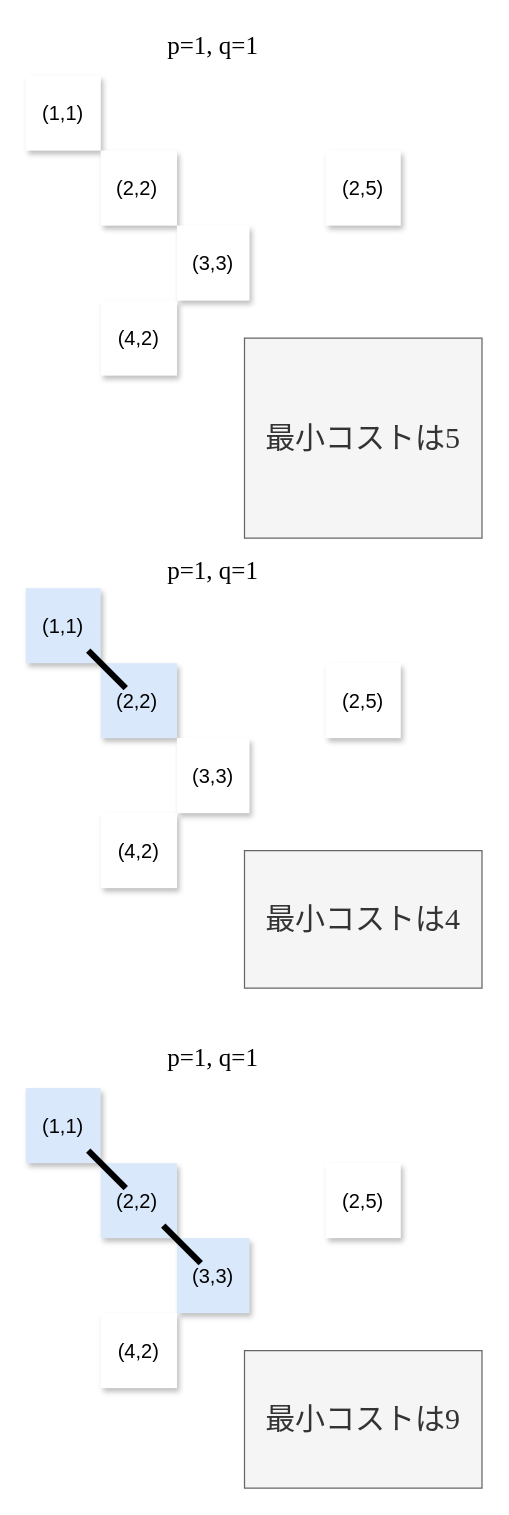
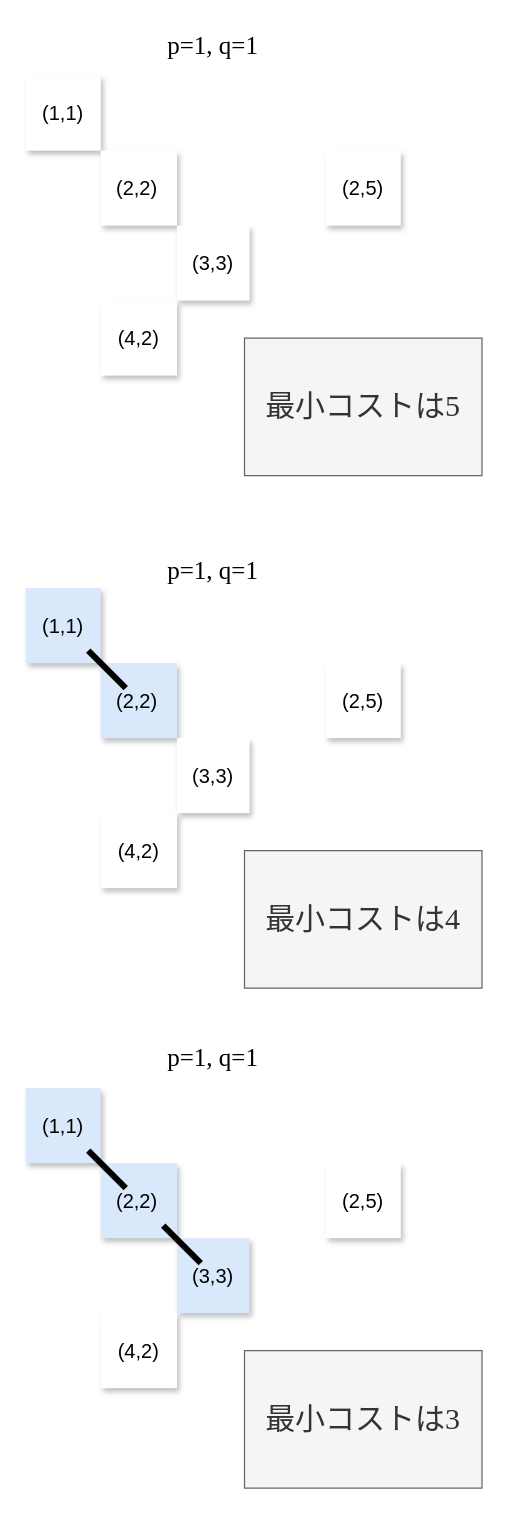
- <mxCell id="7" value="最小コストは5" style="text;html=1;align=center;verticalAlign=middle;whiteSpace=wrap;rounded=0;fontSize=24;fontFamily=メイリオ;fontSource=https%3A%2F%2Ffonts.googleapis.com%2Fcss%3Ffamily%3D%25E3%2583%25A1%25E3%2582%25A4%25E3%2583%25AA%25E3%2582%25AA;fillColor=#f5f5f5;fontColor=#333333;strokeColor=#666666;" vertex="1" parent="1"><mxGeometry x="195" y="270" width="190" height="160" as="geometry" /></mxCell>
+ <mxCell id="7" value="最小コストは5" style="text;html=1;align=center;verticalAlign=middle;whiteSpace=wrap;rounded=0;fontSize=24;fontFamily=メイリオ;fontSource=https%3A%2F%2Ffonts.googleapis.com%2Fcss%3Ffamily%3D%25E3%2583%25A1%25E3%2582%25A4%25E3%2583%25AA%25E3%2582%25AA;fillColor=#f5f5f5;fontColor=#333333;strokeColor=#666666;" vertex="1" parent="1"><mxGeometry x="195" y="270" width="190" height="110" as="geometry" /></mxCell>
- <mxCell id="20" value="最小コストは9" style="text;html=1;align=center;verticalAlign=middle;whiteSpace=wrap;rounded=0;fontSize=24;fontFamily=メイリオ;fontSource=https%3A%2F%2Ffonts.googleapis.com%2Fcss%3Ffamily%3D%25E3%2583%25A1%25E3%2582%25A4%25E3%2583%25AA%25E3%2582%25AA;fillColor=#f5f5f5;fontColor=#333333;strokeColor=#666666;" vertex="1" parent="1"><mxGeometry x="195" y="1080" width="190" height="110" as="geometry" /></mxCell>
+ <mxCell id="20" value="最小コストは3" style="text;html=1;align=center;verticalAlign=middle;whiteSpace=wrap;rounded=0;fontSize=24;fontFamily=メイリオ;fontSource=https%3A%2F%2Ffonts.googleapis.com%2Fcss%3Ffamily%3D%25E3%2583%25A1%25E3%2582%25A4%25E3%2583%25AA%25E3%2582%25AA;fillColor=#f5f5f5;fontColor=#333333;strokeColor=#666666;" vertex="1" parent="1"><mxGeometry x="195" y="1080" width="190" height="110" as="geometry" /></mxCell>
